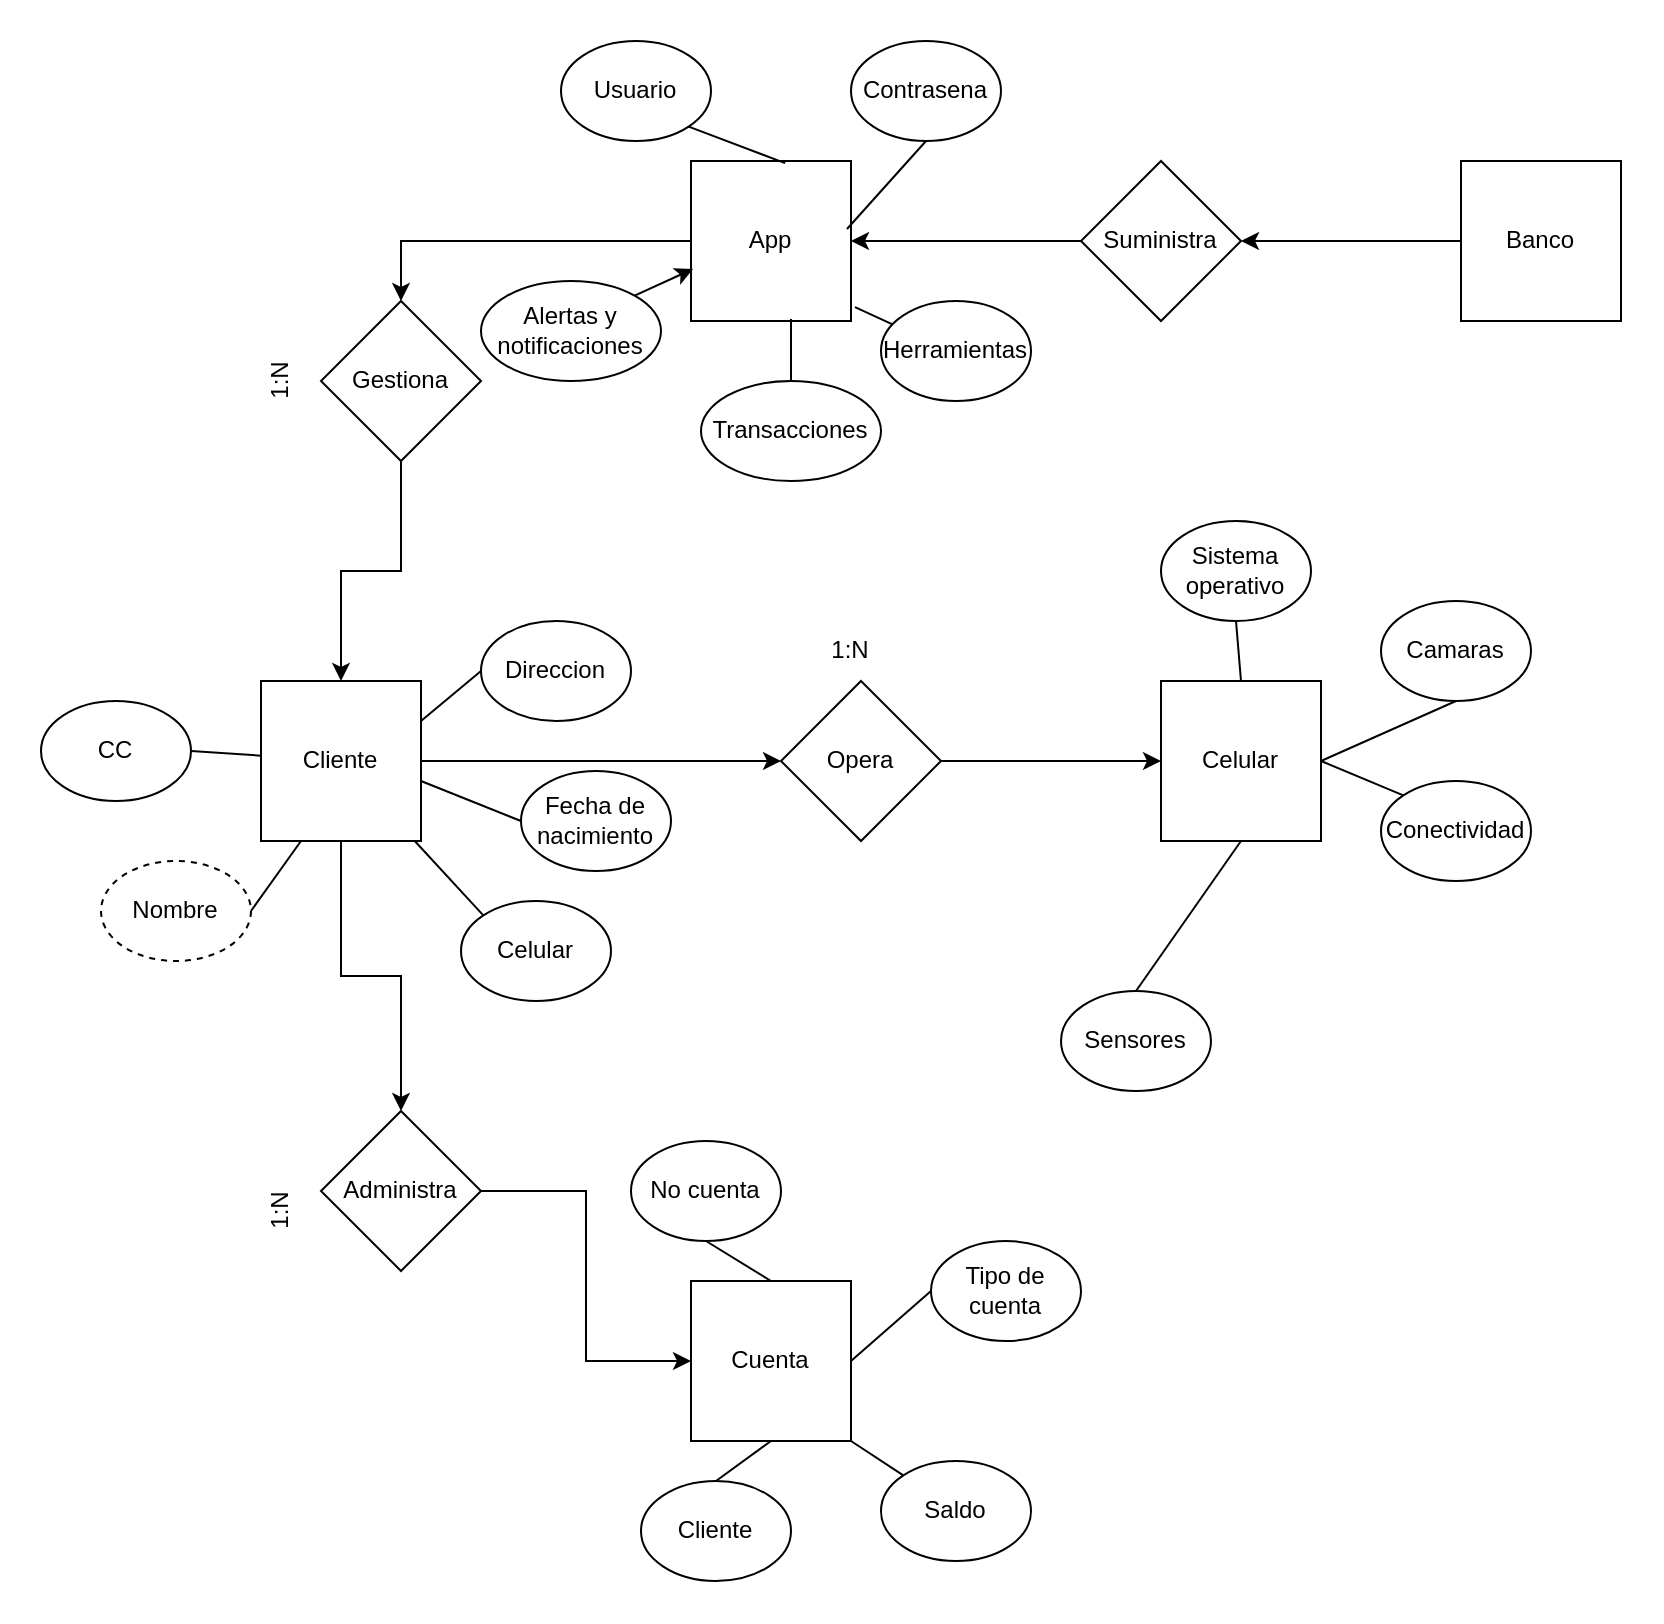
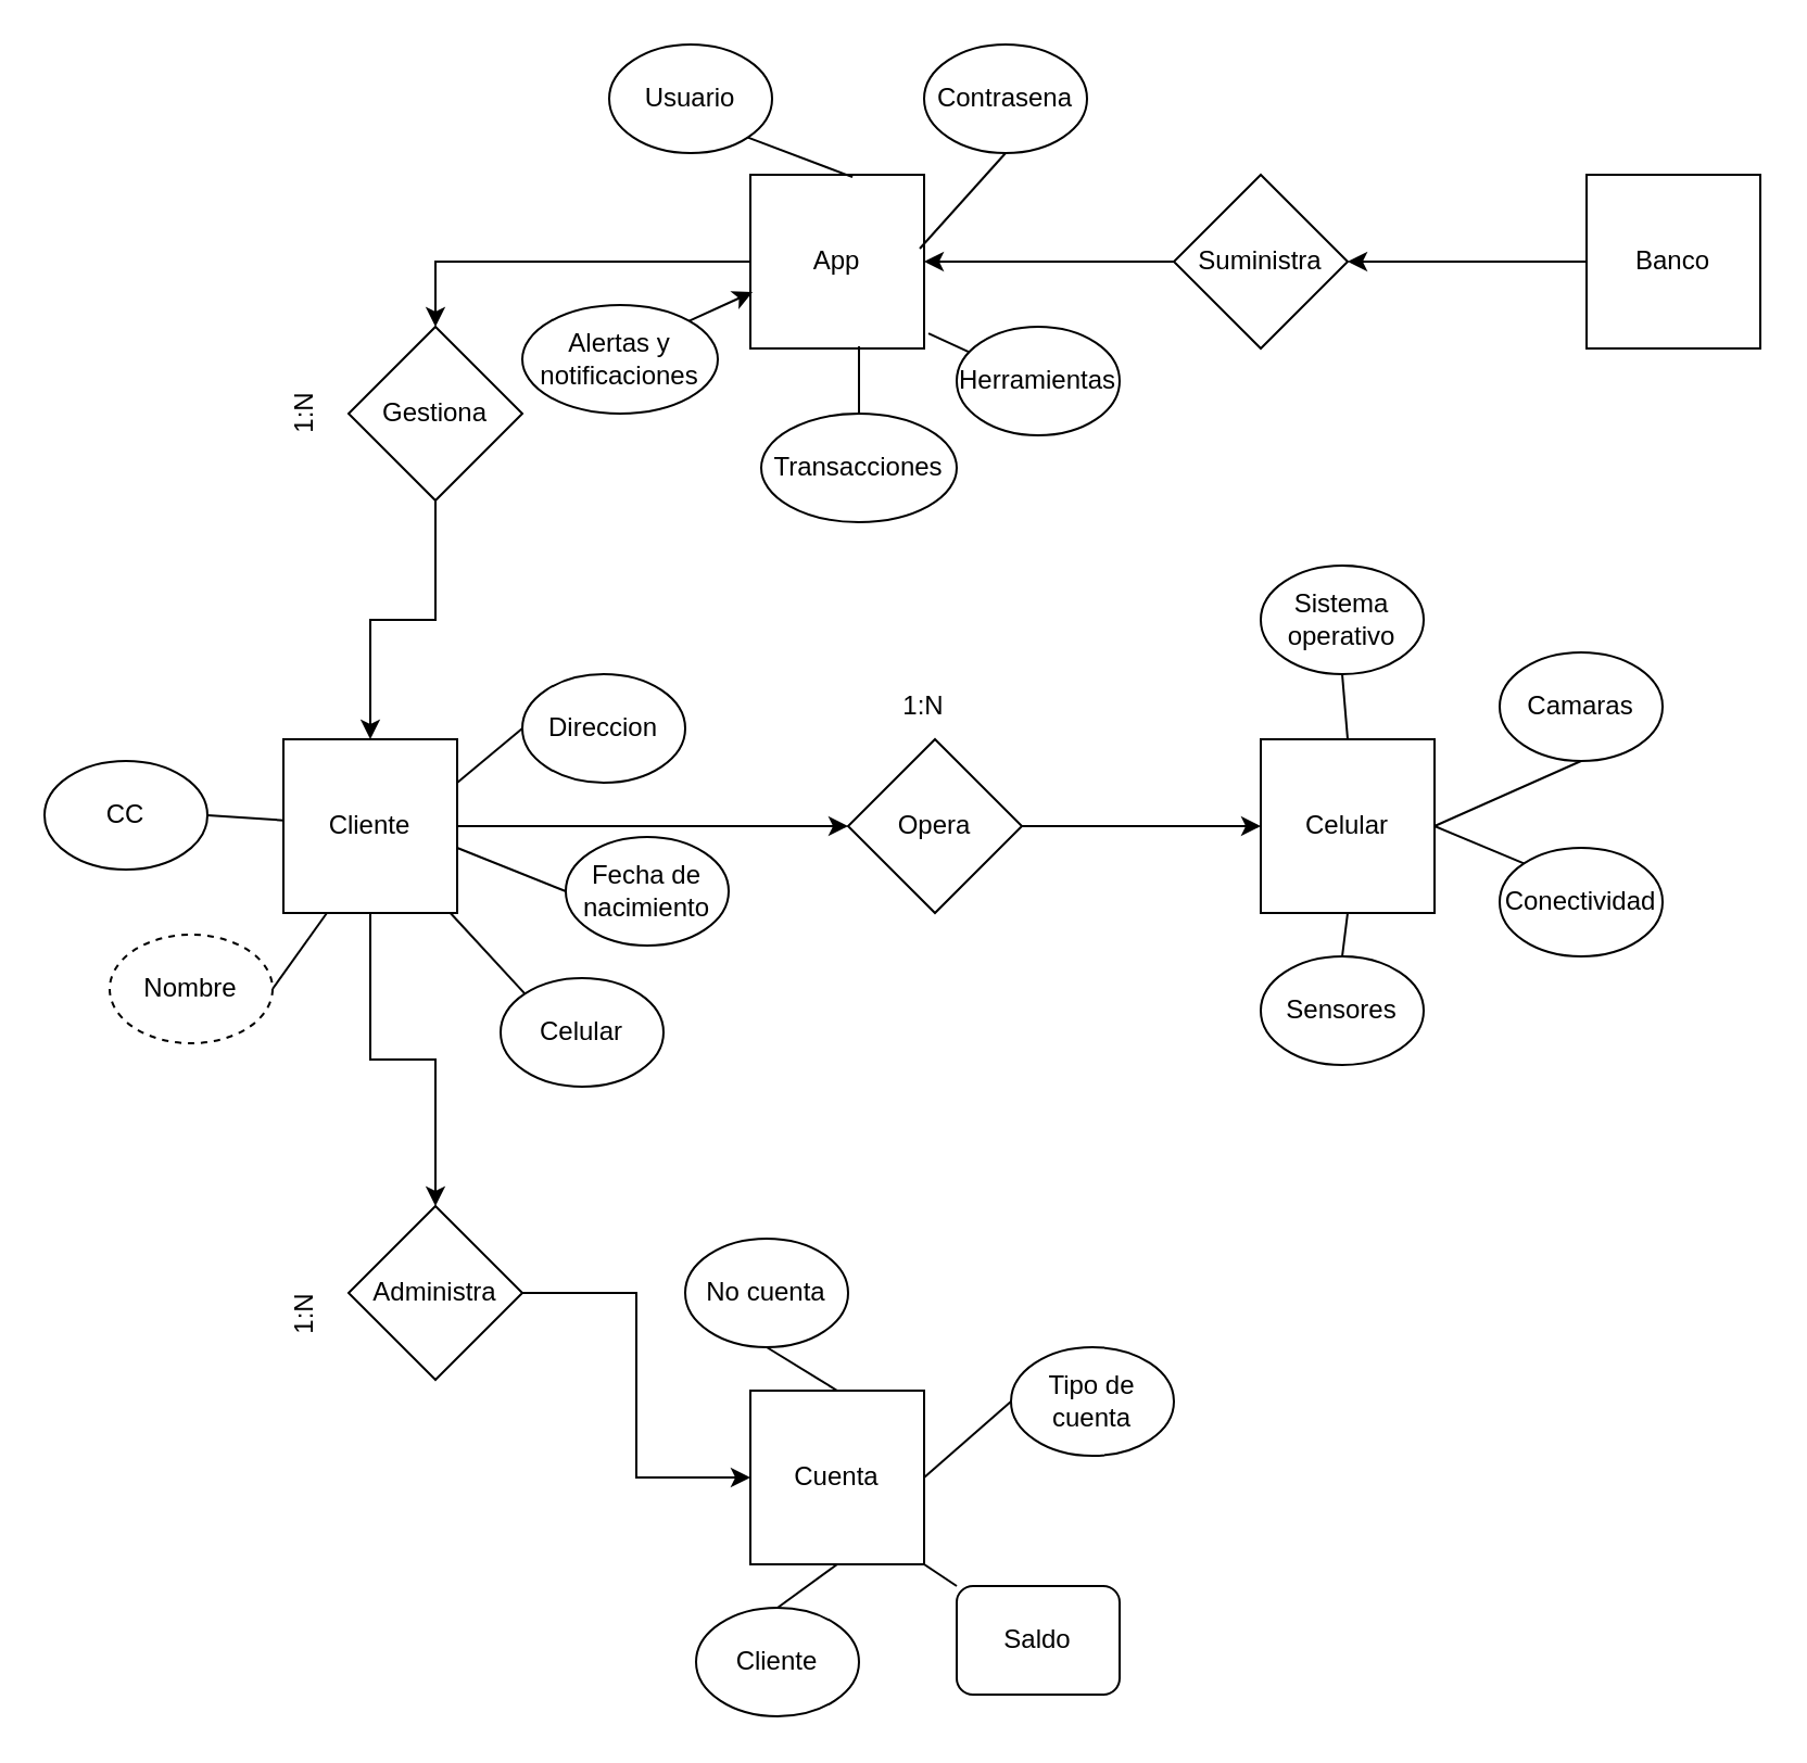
- <mxCell id="48" value="Sensores" style="ellipse;whiteSpace=wrap;html=1;" parent="1" vertex="1"><mxGeometry x="530" y="495" width="75" height="50" as="geometry" /></mxCell>
+ <mxCell id="48" value="Sensores" style="ellipse;whiteSpace=wrap;html=1;" parent="1" vertex="1"><mxGeometry x="580" y="440" width="75" height="50" as="geometry" /></mxCell>
- <mxCell id="31" value="Saldo" style="ellipse;whiteSpace=wrap;html=1;" parent="1" vertex="1"><mxGeometry x="440" y="730" width="75" height="50" as="geometry" /></mxCell>
+ <mxCell id="31" value="Saldo" style="whiteSpace=wrap;html=1;rounded=1;" parent="1" vertex="1"><mxGeometry x="440" y="730" width="75" height="50" as="geometry" /></mxCell>
